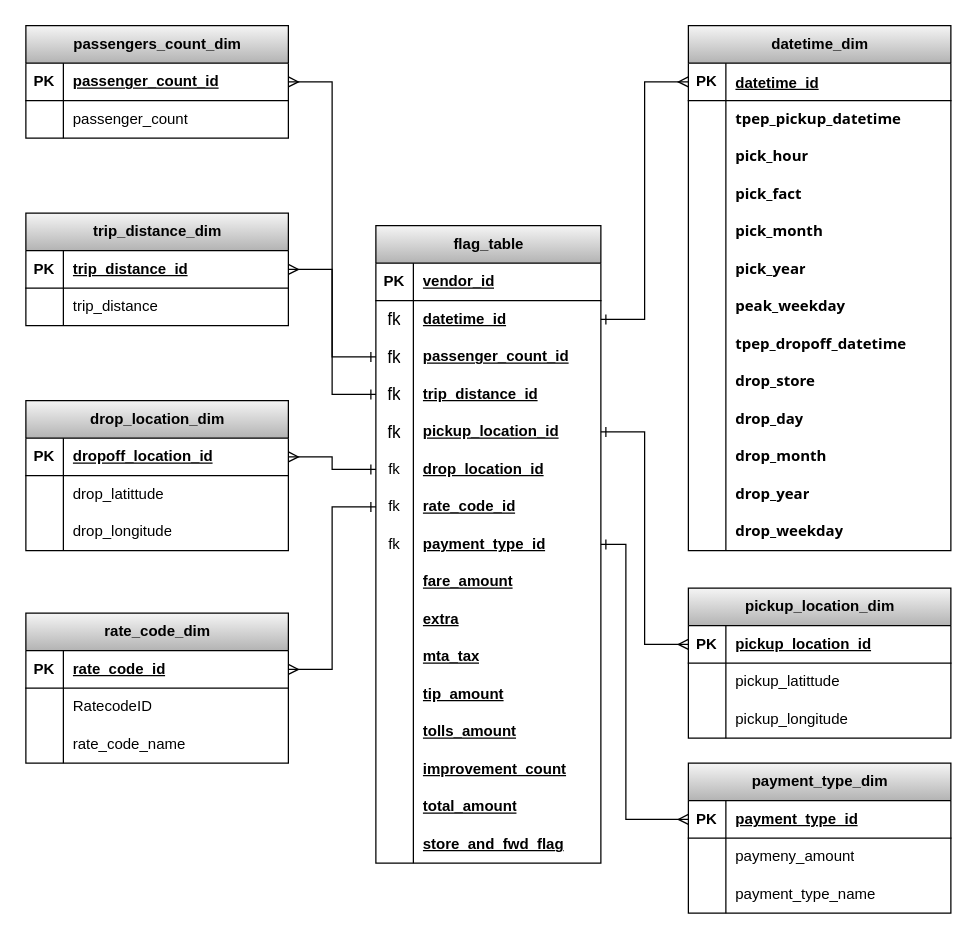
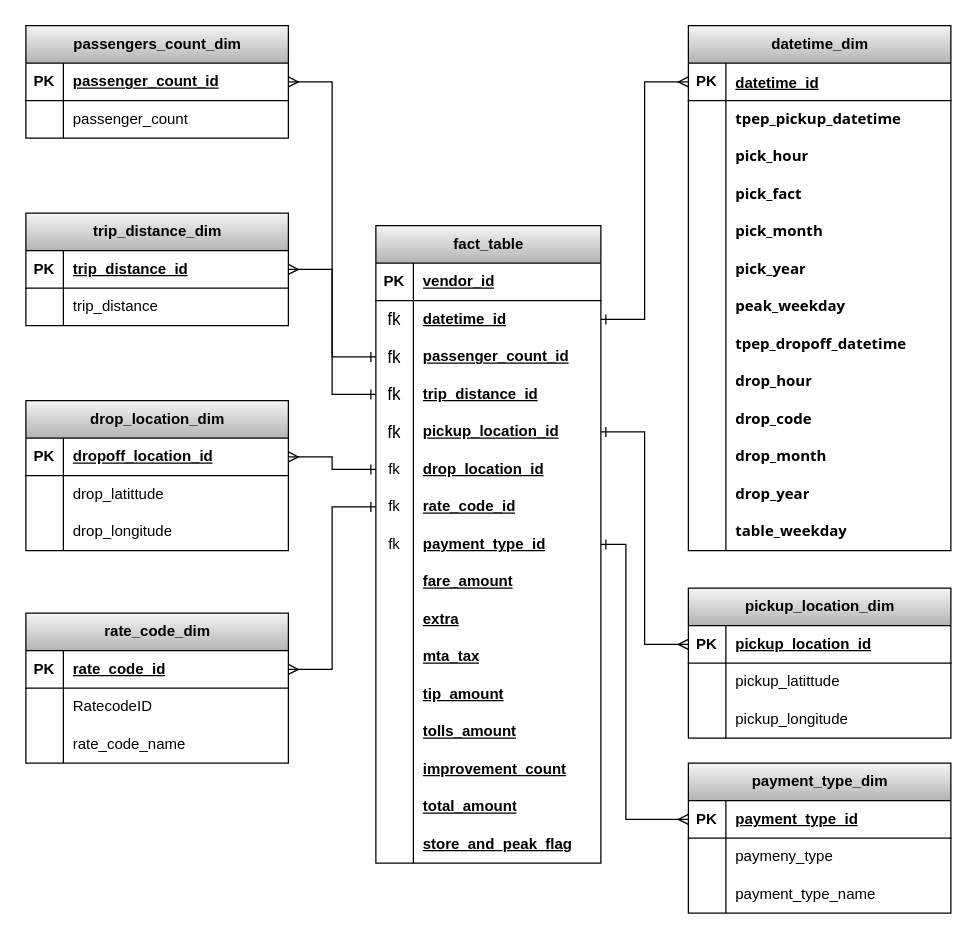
- <mxCell id="2" value="flag_table" style="shape=table;startSize=30;container=1;collapsible=1;childLayout=tableLayout;fixedRows=1;rowLines=0;fontStyle=1;align=center;resizeLast=1;html=1;fillColor=#f5f5f5;strokeColor=#000000;gradientColor=#b3b3b3;" parent="1" vertex="1"><mxGeometry x="300" y="180" width="180" height="510" as="geometry" /></mxCell>
+ <mxCell id="2" value="fact_table" style="shape=table;startSize=30;container=1;collapsible=1;childLayout=tableLayout;fixedRows=1;rowLines=0;fontStyle=1;align=center;resizeLast=1;html=1;fillColor=#f5f5f5;strokeColor=#000000;gradientColor=#b3b3b3;" parent="1" vertex="1"><mxGeometry x="300" y="180" width="180" height="510" as="geometry" /></mxCell>
- <mxCell id="78" value="&lt;span style=&quot;font-family: &amp;quot;Segoe WPC&amp;quot;, &amp;quot;Segoe UI&amp;quot;, sans-serif; font-weight: 700; text-align: right;&quot;&gt;drop_store&lt;/span&gt;" style="shape=partialRectangle;connectable=0;fillColor=none;top=0;left=0;bottom=0;right=0;align=left;spacingLeft=6;overflow=hidden;whiteSpace=wrap;html=1;" parent="76" vertex="1"><mxGeometry x="30" width="180" height="30" as="geometry"><mxRectangle width="180" height="30" as="alternateBounds" /></mxGeometry></mxCell>
+ <mxCell id="78" value="&lt;span style=&quot;font-family: &amp;quot;Segoe WPC&amp;quot;, &amp;quot;Segoe UI&amp;quot;, sans-serif; font-weight: 700; text-align: right;&quot;&gt;drop_hour&lt;/span&gt;" style="shape=partialRectangle;connectable=0;fillColor=none;top=0;left=0;bottom=0;right=0;align=left;spacingLeft=6;overflow=hidden;whiteSpace=wrap;html=1;" parent="76" vertex="1"><mxGeometry x="30" width="180" height="30" as="geometry"><mxRectangle width="180" height="30" as="alternateBounds" /></mxGeometry></mxCell>
- <mxCell id="81" value="&lt;span style=&quot;font-family: &amp;quot;Segoe WPC&amp;quot;, &amp;quot;Segoe UI&amp;quot;, sans-serif; font-weight: 700; text-align: right;&quot;&gt;drop_day&lt;/span&gt;" style="shape=partialRectangle;connectable=0;fillColor=none;top=0;left=0;bottom=0;right=0;align=left;spacingLeft=6;overflow=hidden;whiteSpace=wrap;html=1;" parent="79" vertex="1"><mxGeometry x="30" width="180" height="30" as="geometry"><mxRectangle width="180" height="30" as="alternateBounds" /></mxGeometry></mxCell>
+ <mxCell id="81" value="&lt;span style=&quot;font-family: &amp;quot;Segoe WPC&amp;quot;, &amp;quot;Segoe UI&amp;quot;, sans-serif; font-weight: 700; text-align: right;&quot;&gt;drop_code&lt;/span&gt;" style="shape=partialRectangle;connectable=0;fillColor=none;top=0;left=0;bottom=0;right=0;align=left;spacingLeft=6;overflow=hidden;whiteSpace=wrap;html=1;" parent="79" vertex="1"><mxGeometry x="30" width="180" height="30" as="geometry"><mxRectangle width="180" height="30" as="alternateBounds" /></mxGeometry></mxCell>
- <mxCell id="90" value="&lt;span style=&quot;font-family: &amp;quot;Segoe WPC&amp;quot;, &amp;quot;Segoe UI&amp;quot;, sans-serif; font-weight: 700; text-align: right;&quot;&gt;drop_weekday&lt;/span&gt;" style="shape=partialRectangle;connectable=0;fillColor=none;top=0;left=0;bottom=0;right=0;align=left;spacingLeft=6;overflow=hidden;whiteSpace=wrap;html=1;" parent="88" vertex="1"><mxGeometry x="30" width="180" height="30" as="geometry"><mxRectangle width="180" height="30" as="alternateBounds" /></mxGeometry></mxCell>
+ <mxCell id="90" value="&lt;span style=&quot;font-family: &amp;quot;Segoe WPC&amp;quot;, &amp;quot;Segoe UI&amp;quot;, sans-serif; font-weight: 700; text-align: right;&quot;&gt;table_weekday&lt;/span&gt;" style="shape=partialRectangle;connectable=0;fillColor=none;top=0;left=0;bottom=0;right=0;align=left;spacingLeft=6;overflow=hidden;whiteSpace=wrap;html=1;" parent="88" vertex="1"><mxGeometry x="30" width="180" height="30" as="geometry"><mxRectangle width="180" height="30" as="alternateBounds" /></mxGeometry></mxCell>
- <mxCell id="50" value="&lt;b&gt;&lt;u&gt;store_and_fwd_flag&lt;/u&gt;&lt;/b&gt;" style="shape=partialRectangle;connectable=0;fillColor=none;top=0;left=0;bottom=0;right=0;align=left;spacingLeft=6;overflow=hidden;whiteSpace=wrap;html=1;" vertex="1" parent="48"><mxGeometry x="30" width="150" height="30" as="geometry"><mxRectangle width="150" height="30" as="alternateBounds" /></mxGeometry></mxCell>
+ <mxCell id="50" value="&lt;b&gt;&lt;u&gt;store_and_peak_flag&lt;/u&gt;&lt;/b&gt;" style="shape=partialRectangle;connectable=0;fillColor=none;top=0;left=0;bottom=0;right=0;align=left;spacingLeft=6;overflow=hidden;whiteSpace=wrap;html=1;" vertex="1" parent="48"><mxGeometry x="30" width="150" height="30" as="geometry"><mxRectangle width="150" height="30" as="alternateBounds" /></mxGeometry></mxCell>
- <mxCell id="147" value="paymeny_amount" style="shape=partialRectangle;connectable=0;fillColor=none;top=0;left=0;bottom=0;right=0;align=left;spacingLeft=6;overflow=hidden;whiteSpace=wrap;html=1;" parent="145" vertex="1"><mxGeometry x="30" width="180" height="30" as="geometry"><mxRectangle width="180" height="30" as="alternateBounds" /></mxGeometry></mxCell>
+ <mxCell id="147" value="paymeny_type" style="shape=partialRectangle;connectable=0;fillColor=none;top=0;left=0;bottom=0;right=0;align=left;spacingLeft=6;overflow=hidden;whiteSpace=wrap;html=1;" parent="145" vertex="1"><mxGeometry x="30" width="180" height="30" as="geometry"><mxRectangle width="180" height="30" as="alternateBounds" /></mxGeometry></mxCell>
